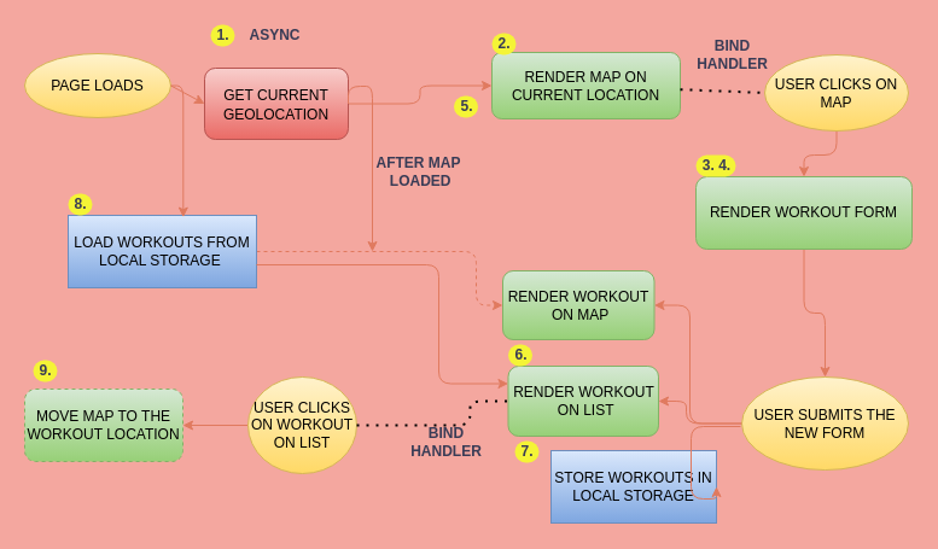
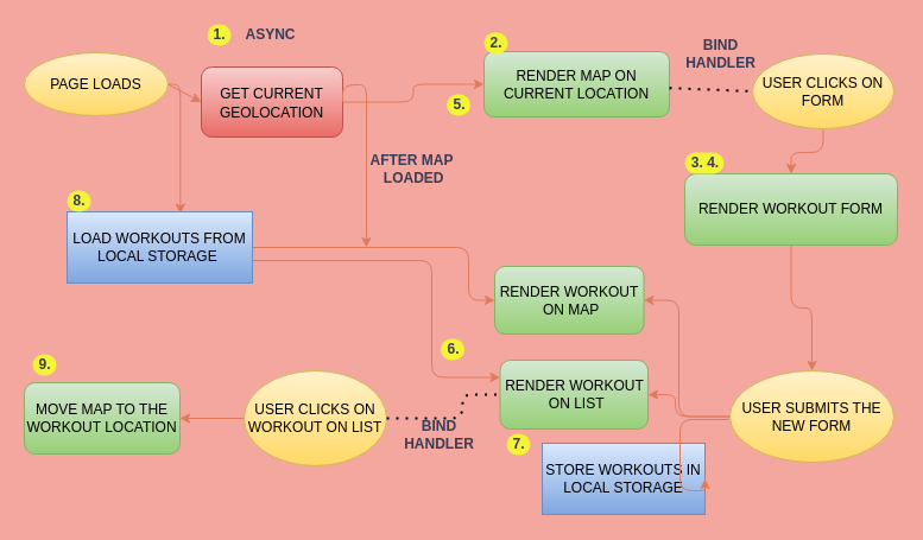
- <mxCell id="9" value="USER CLICKS ON MAP" style="ellipse;whiteSpace=wrap;html=1;rounded=0;sketch=0;strokeColor=#d6b656;fillColor=#fff2cc;gradientColor=#ffd966;" vertex="1" parent="1"><mxGeometry x="633" y="45" width="119" height="63" as="geometry" /></mxCell>
+ <mxCell id="9" value="USER CLICKS ON FORM" style="ellipse;whiteSpace=wrap;html=1;rounded=0;sketch=0;strokeColor=#d6b656;fillColor=#fff2cc;gradientColor=#ffd966;" vertex="1" parent="1"><mxGeometry x="633" y="45" width="119" height="63" as="geometry" /></mxCell>
- <mxCell id="27" value="" style="edgeStyle=orthogonalEdgeStyle;rounded=1;sketch=0;orthogonalLoop=1;jettySize=auto;html=1;fontSize=12;fontColor=#393C56;strokeColor=#E07A5F;fillColor=#F2CC8F;elbow=vertical;entryX=0;entryY=0.5;entryDx=0;entryDy=0;dashed=1;" edge="1" parent="1" source="28" target="20"><mxGeometry relative="1" as="geometry"><mxPoint x="292" y="208" as="targetPoint" /><Array as="points"><mxPoint x="394" y="208" /><mxPoint x="394" y="253" /></Array></mxGeometry></mxCell>
+ <mxCell id="27" value="" style="edgeStyle=orthogonalEdgeStyle;rounded=1;sketch=0;orthogonalLoop=1;jettySize=auto;html=1;fontSize=12;fontColor=#393C56;strokeColor=#E07A5F;fillColor=#F2CC8F;elbow=vertical;entryX=0;entryY=0.5;entryDx=0;entryDy=0;" edge="1" parent="1" source="28" target="20"><mxGeometry relative="1" as="geometry"><mxPoint x="292" y="208" as="targetPoint" /><Array as="points"><mxPoint x="394" y="208" /><mxPoint x="394" y="253" /></Array></mxGeometry></mxCell>
- <mxCell id="22" value="&lt;b&gt;6.&lt;/b&gt;" style="text;html=1;resizable=0;autosize=1;align=center;verticalAlign=middle;points=[];fillColor=#F4F436;strokeColor=none;rounded=1;sketch=0;fontColor=#393C56;arcSize=50;" vertex="1" parent="1"><mxGeometry x="420.5" y="285" width="20" height="18" as="geometry" /></mxCell>
+ <mxCell id="22" value="&lt;b&gt;6.&lt;/b&gt;" style="text;html=1;resizable=0;autosize=1;align=center;verticalAlign=middle;points=[];fillColor=#F4F436;strokeColor=none;rounded=1;sketch=0;fontColor=#393C56;arcSize=50;" vertex="1" parent="1"><mxGeometry x="370.5" y="285" width="20" height="18" as="geometry" /></mxCell>
- <mxCell id="37" value="MOVE MAP TO THE WORKOUT LOCATION" style="rounded=1;whiteSpace=wrap;html=1;sketch=0;fontSize=12;strokeColor=#82b366;fillColor=#d5e8d4;gradientColor=#97d077;dashed=1;" vertex="1" parent="1"><mxGeometry x="20" y="322" width="131" height="60" as="geometry" /></mxCell>
+ <mxCell id="37" value="MOVE MAP TO THE WORKOUT LOCATION" style="rounded=1;whiteSpace=wrap;html=1;sketch=0;fontSize=12;strokeColor=#82b366;fillColor=#d5e8d4;gradientColor=#97d077;" vertex="1" parent="1"><mxGeometry x="20" y="322" width="131" height="60" as="geometry" /></mxCell>
- <mxCell id="35" value="USER CLICKS ON WORKOUT ON LIST" style="ellipse;whiteSpace=wrap;html=1;rounded=1;sketch=0;fontSize=12;strokeColor=#d6b656;fillColor=#fff2cc;gradientColor=#ffd966;" vertex="1" parent="1"><mxGeometry x="205" y="312" width="90" height="80" as="geometry" /></mxCell>
+ <mxCell id="35" value="USER CLICKS ON WORKOUT ON LIST" style="ellipse;whiteSpace=wrap;html=1;rounded=1;sketch=0;fontSize=12;strokeColor=#d6b656;fillColor=#fff2cc;gradientColor=#ffd966;" vertex="1" parent="1"><mxGeometry x="205" y="312" width="120" height="80" as="geometry" /></mxCell>
